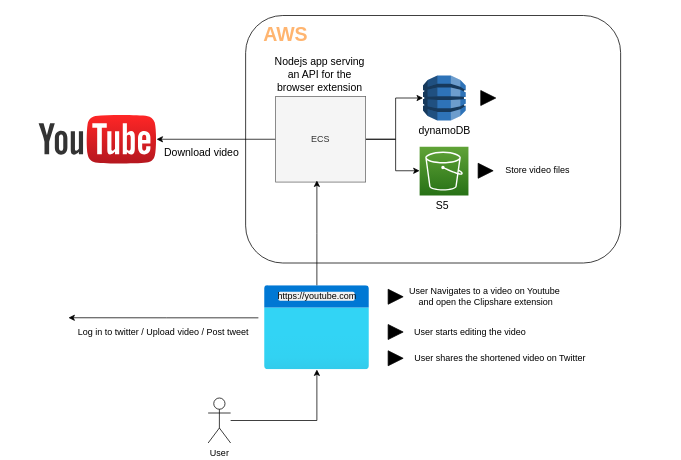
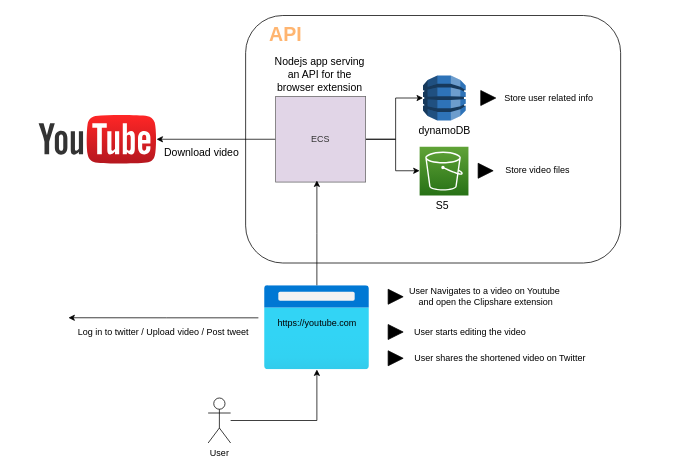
- <mxCell id="7" value="&lt;b&gt;&lt;font style=&quot;font-size: 26px;&quot; color=&quot;#ffb570&quot;&gt;AWS&lt;/font&gt;&lt;/b&gt;" style="text;html=1;align=center;verticalAlign=middle;resizable=0;points=[];autosize=1;strokeColor=none;fillColor=none;" vertex="1" parent="1"><mxGeometry x="340" y="25" width="80" height="40" as="geometry" /></mxCell>
+ <mxCell id="7" value="&lt;b&gt;&lt;font style=&quot;font-size: 26px;&quot; color=&quot;#ffb570&quot;&gt;API&lt;/font&gt;&lt;/b&gt;" style="text;html=1;align=center;verticalAlign=middle;resizable=0;points=[];autosize=1;strokeColor=none;fillColor=none;" vertex="1" parent="1"><mxGeometry x="340" y="25" width="80" height="40" as="geometry" /></mxCell>
+ <mxCell id="23" value="Store user related info" style="text;html=1;align=center;verticalAlign=middle;resizable=0;points=[];autosize=1;strokeColor=none;fillColor=none;" vertex="1" parent="21"><mxGeometry x="20" y="5" width="140" height="30" as="geometry" /></mxCell>
- <mxCell id="11" value="ECS" style="rounded=0;whiteSpace=wrap;html=1;fillColor=#f5f5f5;fontColor=#333333;strokeColor=#666666;" vertex="1" parent="1"><mxGeometry x="367" y="127.9" width="120" height="114.2" as="geometry" /></mxCell>
+ <mxCell id="11" value="ECS" style="rounded=0;whiteSpace=wrap;html=1;fillColor=#e1d5e7;fontColor=#333333;strokeColor=#666666;" vertex="1" parent="1"><mxGeometry x="367" y="127.9" width="120" height="114.2" as="geometry" /></mxCell>
- <mxCell id="37" value="&lt;font style=&quot;font-size: 12px;&quot;&gt;https://youtube.com&lt;/font&gt;" style="text;html=1;align=center;verticalAlign=middle;resizable=0;points=[];autosize=1;strokeColor=none;fillColor=none;fontSize=14;fontColor=#000000;" vertex="1" parent="1"><mxGeometry x="357" y="379" width="130" height="30" as="geometry" /></mxCell>
+ <mxCell id="37" value="&lt;font style=&quot;font-size: 12px;&quot;&gt;https://youtube.com&lt;/font&gt;" style="text;html=1;align=center;verticalAlign=middle;resizable=0;points=[];autosize=1;strokeColor=none;fillColor=none;fontSize=14;fontColor=#000000;" vertex="1" parent="1"><mxGeometry x="357" y="414" width="130" height="30" as="geometry" /></mxCell>
